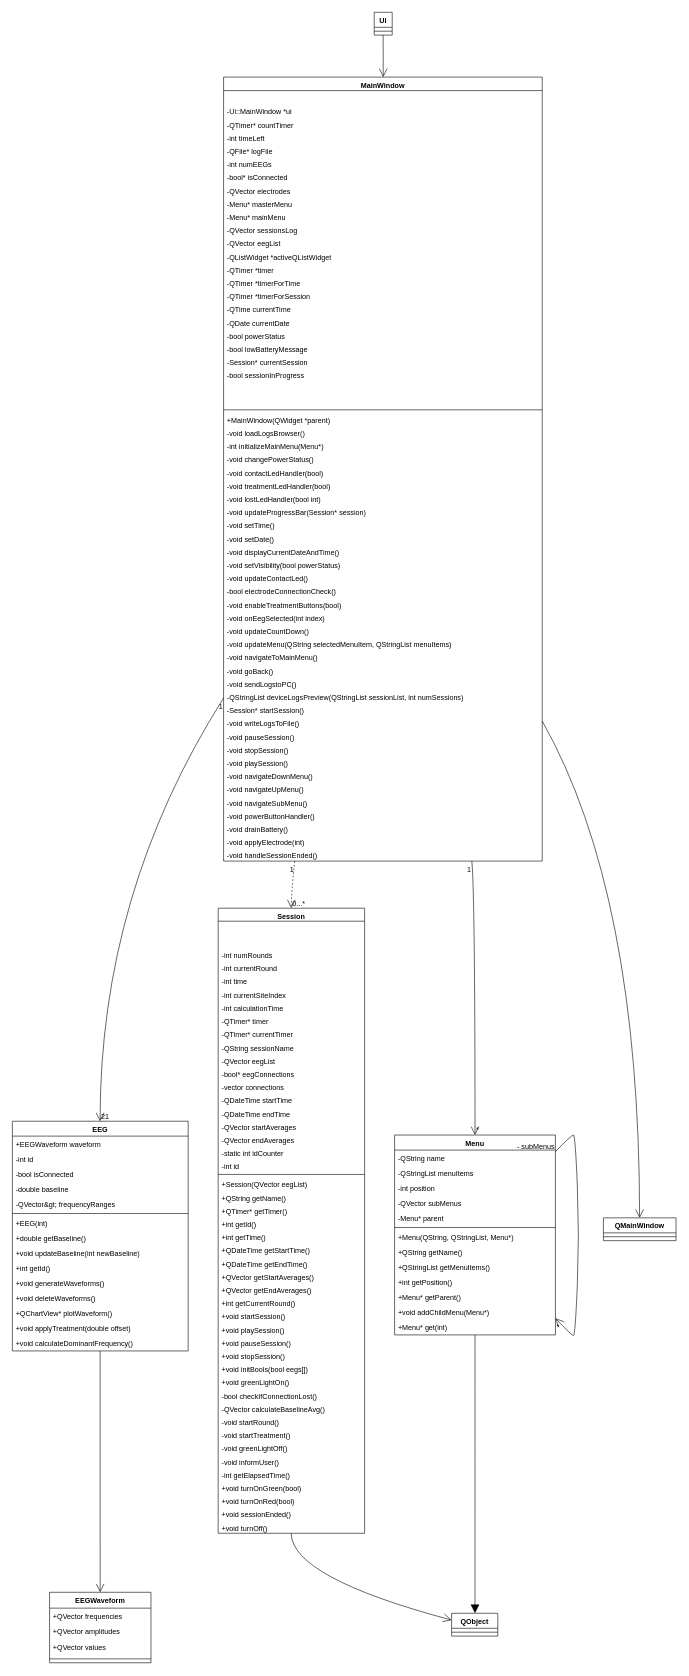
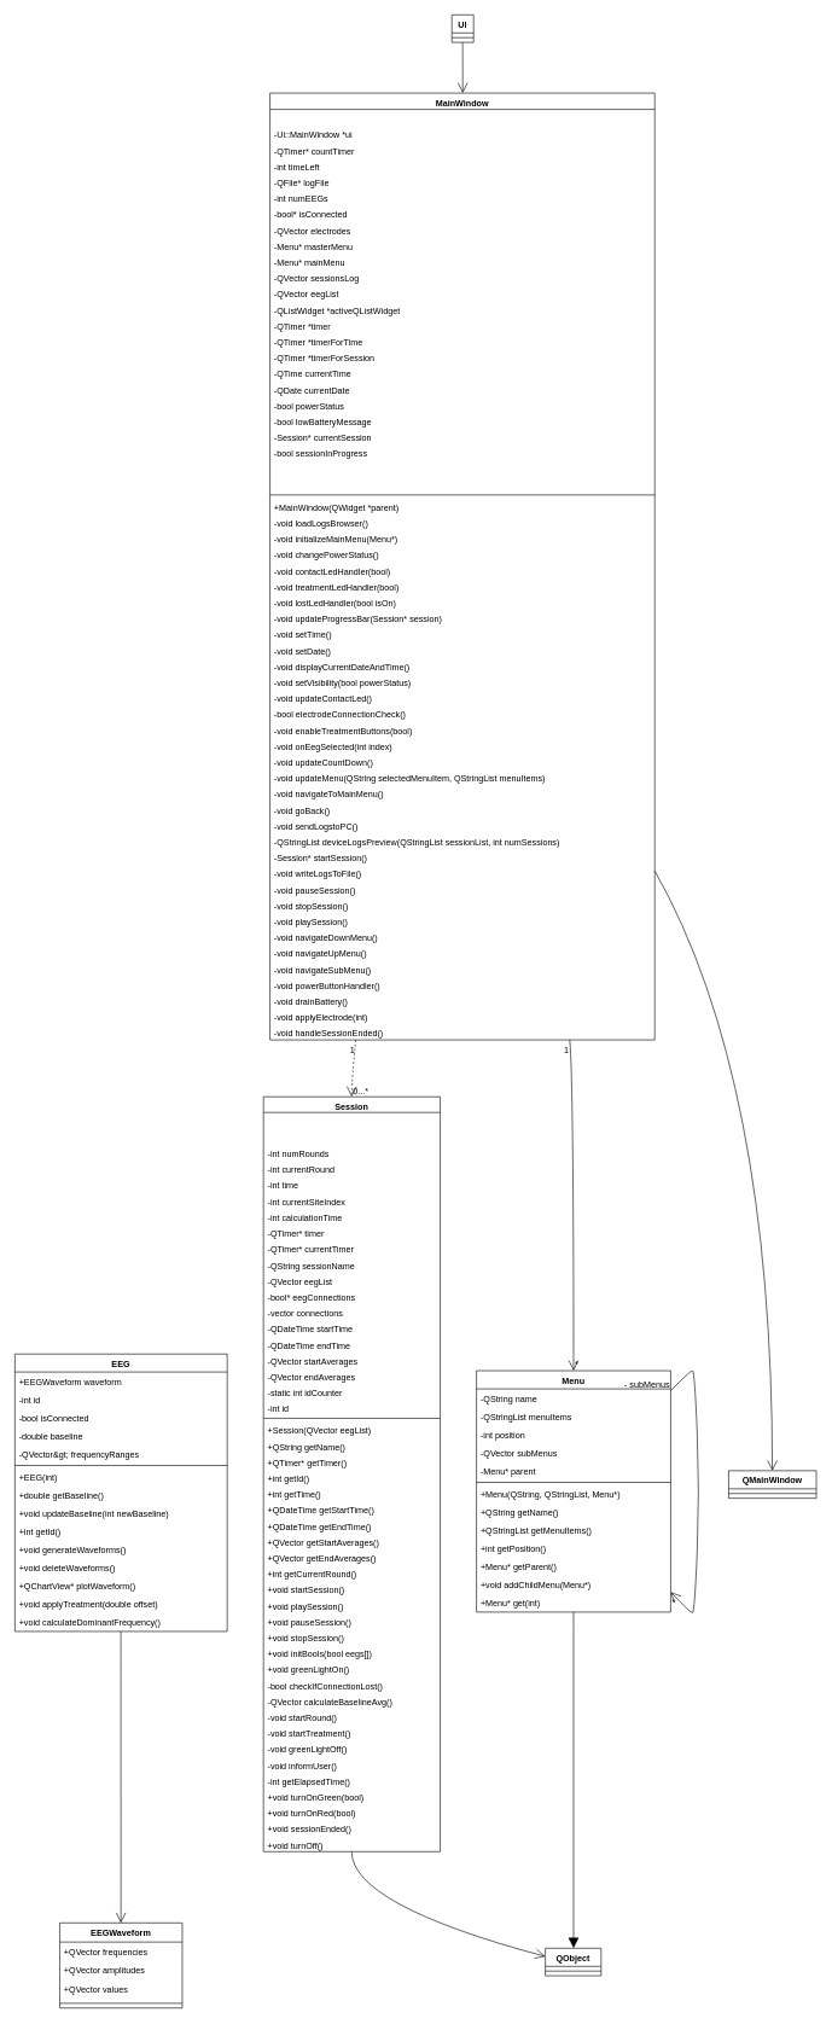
- <mxCell id="32" value="-int initializeMainMenu(Menu*)" style="text;strokeColor=none;fillColor=none;align=left;verticalAlign=top;spacingLeft=4;spacingRight=4;overflow=hidden;rotatable=0;points=[[0,0.5],[1,0.5]];portConstraint=eastwest;" vertex="1" parent="4"><mxGeometry y="602.492" width="531" height="22" as="geometry" /></mxCell>
+ <mxCell id="32" value="-void initializeMainMenu(Menu*)" style="text;strokeColor=none;fillColor=none;align=left;verticalAlign=top;spacingLeft=4;spacingRight=4;overflow=hidden;rotatable=0;points=[[0,0.5],[1,0.5]];portConstraint=eastwest;" vertex="1" parent="4"><mxGeometry y="602.492" width="531" height="22" as="geometry" /></mxCell>
- <mxCell id="36" value="-void lostLedHandler(bool int)" style="text;strokeColor=none;fillColor=none;align=left;verticalAlign=top;spacingLeft=4;spacingRight=4;overflow=hidden;rotatable=0;points=[[0,0.5],[1,0.5]];portConstraint=eastwest;" vertex="1" parent="4"><mxGeometry y="690.492" width="531" height="22" as="geometry" /></mxCell>
+ <mxCell id="36" value="-void lostLedHandler(bool isOn)" style="text;strokeColor=none;fillColor=none;align=left;verticalAlign=top;spacingLeft=4;spacingRight=4;overflow=hidden;rotatable=0;points=[[0,0.5],[1,0.5]];portConstraint=eastwest;" vertex="1" parent="4"><mxGeometry y="690.492" width="531" height="22" as="geometry" /></mxCell>
- <mxCell id="152" value="" style="curved=1;startArrow=none;endArrow=open;endSize=12;exitX=0.0;exitY=0.792;entryX=0.499;entryY=0;rounded=0;" edge="1" parent="1" source="4" target="126"><mxGeometry relative="1" as="geometry"><Array as="points"><mxPoint x="166" y="1488" /></Array></mxGeometry></mxCell>
- <mxCell id="153" value="1" style="edgeLabel;resizable=0;labelBackgroundColor=none;fontSize=12;align=right;verticalAlign=top;" vertex="1" parent="152"><mxGeometry x="-1" relative="1" as="geometry" /></mxCell>
- <mxCell id="154" value="21" style="edgeLabel;resizable=0;labelBackgroundColor=none;fontSize=12;align=left;verticalAlign=bottom;" vertex="1" parent="152"><mxGeometry x="1" relative="1" as="geometry" /></mxCell>
